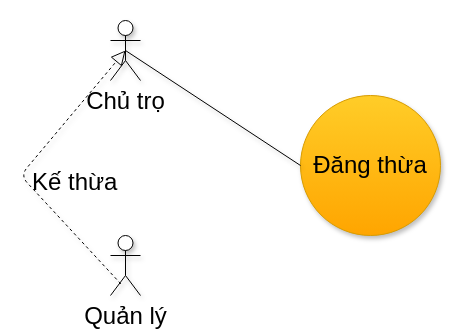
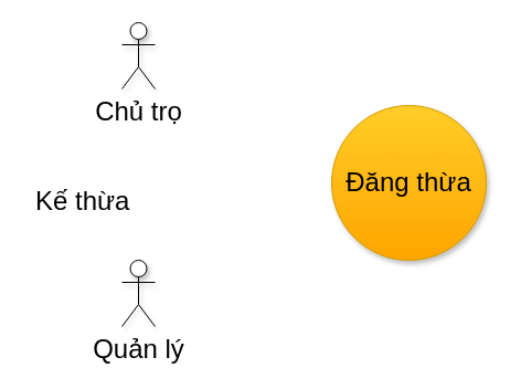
- <mxCell id="7" value="" style="endArrow=none;html=1;fontSize=24;entryX=0;entryY=0.5;entryDx=0;entryDy=0;exitX=0.5;exitY=0.5;exitDx=0;exitDy=0;exitPerimeter=0;labelBackgroundColor=none;shadow=1;" parent="1" source="2" target="4" edge="1"><mxGeometry width="50" height="50" relative="1" as="geometry"><mxPoint x="10" y="395" as="sourcePoint" /><mxPoint x="290" y="175" as="targetPoint" /></mxGeometry></mxCell>
- <mxCell id="5" value="" style="endArrow=block;dashed=1;endFill=0;endSize=12;html=1;fontSize=16;exitX=0.344;exitY=0.806;exitDx=0;exitDy=0;exitPerimeter=0;entryX=0.5;entryY=0.5;entryDx=0;entryDy=0;entryPerimeter=0;labelBackgroundColor=none;shadow=1;" parent="1" source="3" target="2" edge="1"><mxGeometry width="160" relative="1" as="geometry"><mxPoint x="100" y="295" as="sourcePoint" /><mxPoint x="260" y="295" as="targetPoint" /><Array as="points"><mxPoint x="20" y="175" /></Array></mxGeometry></mxCell>
